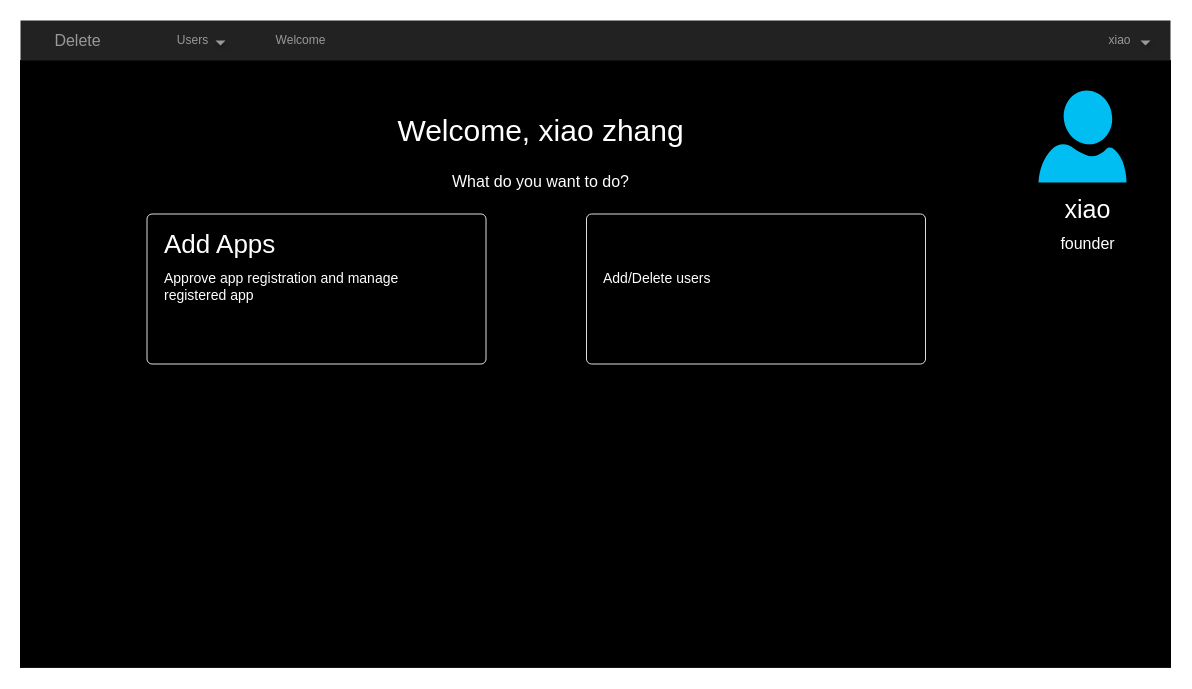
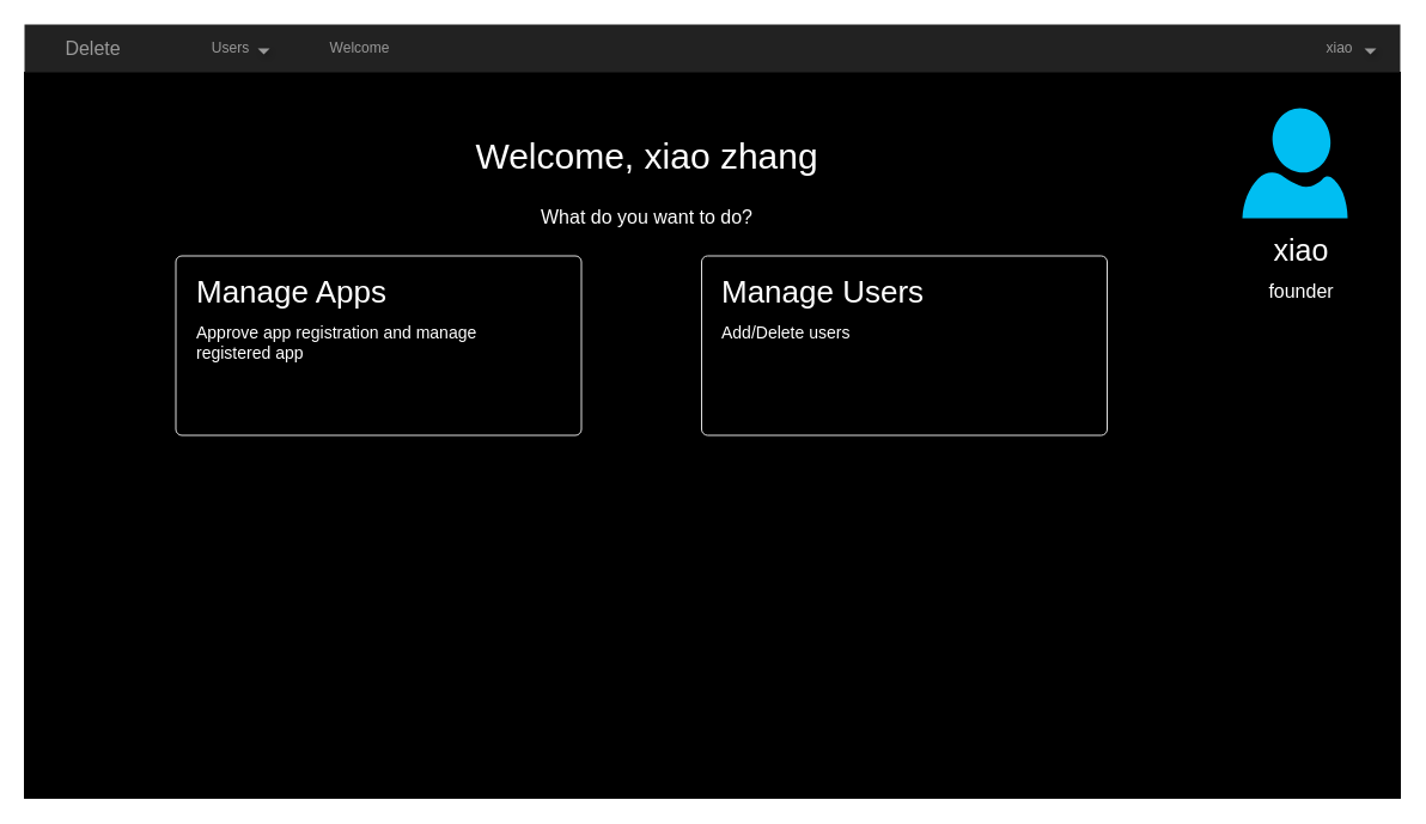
+ <mxCell id="19" value="Manage Users" style="html=1;shadow=0;dashed=0;shape=mxgraph.bootstrap.anchor;fontSize=26;align=left;whiteSpace=wrap;labelBackgroundColor=none;fontColor=#FFFFFF;" parent="18" vertex="1"><mxGeometry x="15" y="19" width="308" height="22" as="geometry" /></mxCell>
- <mxCell id="16" value="Add Apps" style="html=1;shadow=0;dashed=0;shape=mxgraph.bootstrap.anchor;fontSize=26;align=left;whiteSpace=wrap;labelBackgroundColor=none;fontColor=#FFFFFF;" parent="15" vertex="1"><mxGeometry x="15" y="19" width="308" height="22" as="geometry" /></mxCell>
+ <mxCell id="16" value="Manage Apps" style="html=1;shadow=0;dashed=0;shape=mxgraph.bootstrap.anchor;fontSize=26;align=left;whiteSpace=wrap;labelBackgroundColor=none;fontColor=#FFFFFF;" parent="15" vertex="1"><mxGeometry x="15" y="19" width="308" height="22" as="geometry" /></mxCell>
